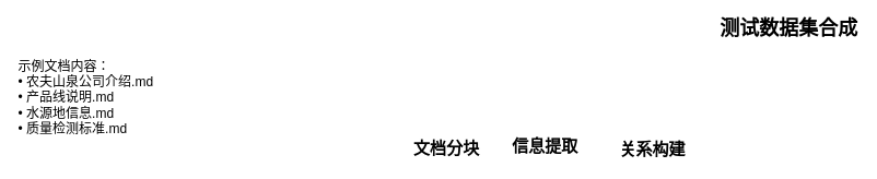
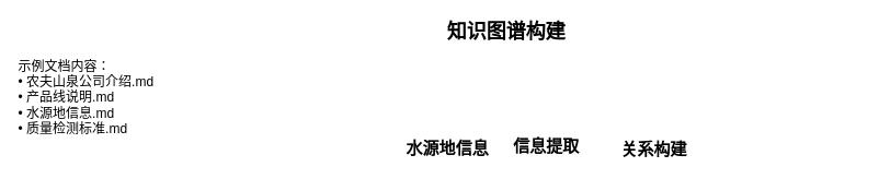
- <mxCell id="4" value="&lt;b style=&quot;&quot;&gt;&lt;font style=&quot;font-size: 24px;&quot;&gt;测试数据集合成&lt;/font&gt;&lt;/b&gt;" style="text;html=1;align=center;verticalAlign=middle;whiteSpace=wrap;rounded=0;" vertex="1" parent="1"><mxGeometry x="876" y="20" width="171" height="30" as="geometry" /></mxCell>
+ <mxCell id="3" value="&lt;b style=&quot;&quot;&gt;&lt;font style=&quot;font-size: 24px;&quot;&gt;知识图谱构建&lt;/font&gt;&lt;/b&gt;" style="text;html=1;align=center;verticalAlign=middle;whiteSpace=wrap;rounded=0;" vertex="1" parent="1"><mxGeometry x="541" y="23" width="149" height="30" as="geometry" /></mxCell>
- <mxCell id="5" value="&lt;span style=&quot;font-size: 20px;&quot;&gt;&lt;b&gt;文档分块&lt;/b&gt;&lt;/span&gt;" style="text;html=1;align=center;verticalAlign=middle;whiteSpace=wrap;rounded=0;" vertex="1" parent="1"><mxGeometry x="482" y="164" width="124" height="30" as="geometry" /></mxCell>
+ <mxCell id="5" value="&lt;span style=&quot;font-size: 20px;&quot;&gt;&lt;b&gt;水源地信息&lt;/b&gt;&lt;/span&gt;" style="text;html=1;align=center;verticalAlign=middle;whiteSpace=wrap;rounded=0;" vertex="1" parent="1"><mxGeometry x="482" y="164" width="124" height="30" as="geometry" /></mxCell>
